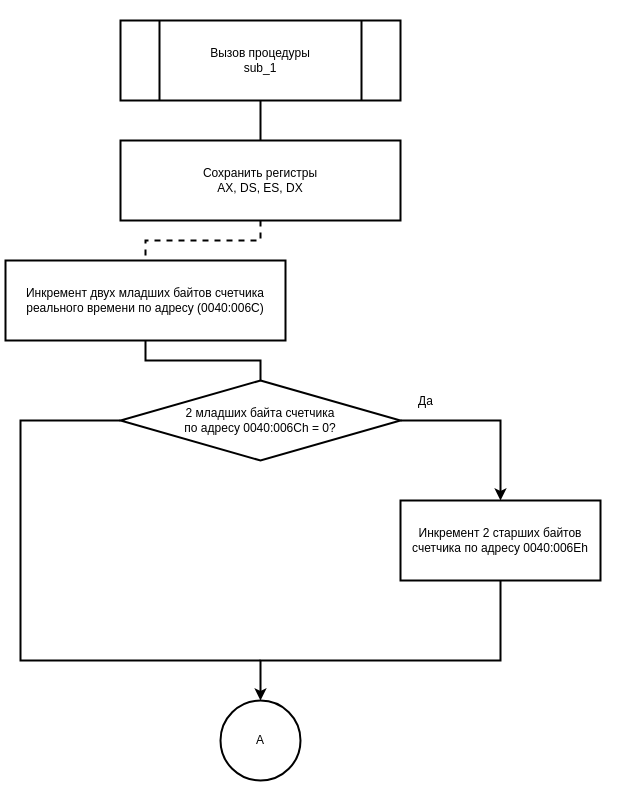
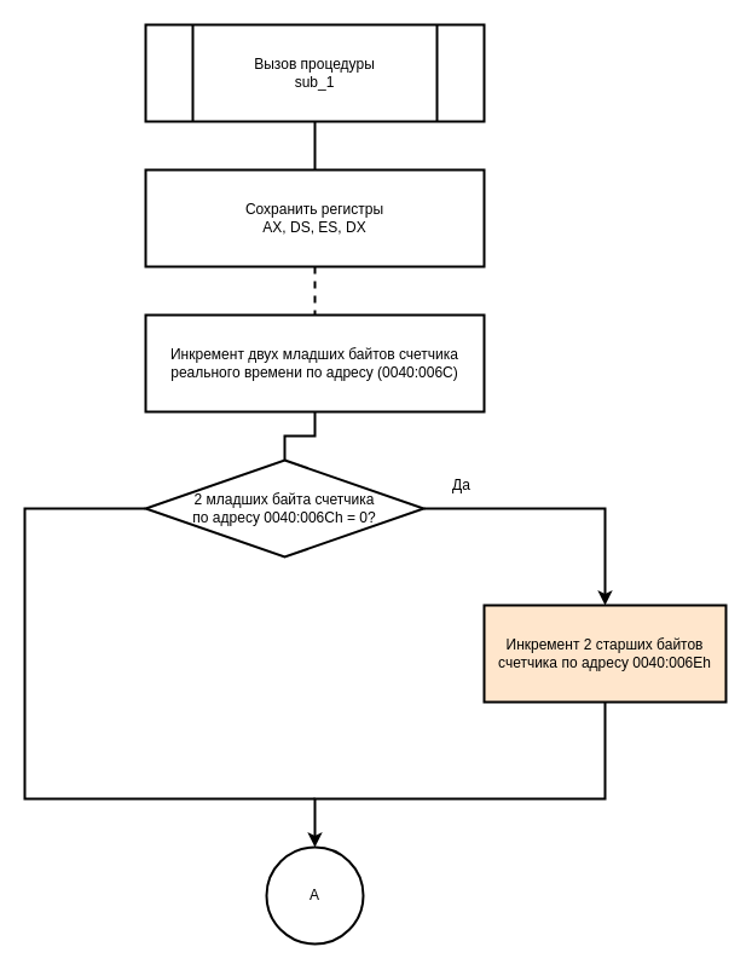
- <mxCell id="7" value="&lt;font style=&quot;font-size: 12px&quot;&gt;Инкремент двух младших байтов счетчика реального времени по адресу (0040:006C)&lt;/font&gt;" style="whiteSpace=wrap;html=1;rounded=0;arcSize=6;strokeWidth=2;" parent="1" vertex="1"><mxGeometry x="5" y="260" width="280" height="80" as="geometry" /></mxCell>
+ <mxCell id="7" value="&lt;font style=&quot;font-size: 12px&quot;&gt;Инкремент двух младших байтов счетчика реального времени по адресу (0040:006C)&lt;/font&gt;" style="whiteSpace=wrap;html=1;rounded=0;arcSize=6;strokeWidth=2;" parent="1" vertex="1"><mxGeometry x="120" y="260" width="280" height="80" as="geometry" /></mxCell>
- <mxCell id="10" value="&lt;font style=&quot;font-size: 12px&quot;&gt;2 младших байта счетчика &lt;br&gt;по адресу 0040:006Ch = 0?&lt;/font&gt;" style="rhombus;whiteSpace=wrap;html=1;rounded=0;arcSize=6;strokeWidth=2;" parent="1" vertex="1"><mxGeometry x="120" y="380" width="280" height="80" as="geometry" /></mxCell>
+ <mxCell id="10" value="&lt;font style=&quot;font-size: 12px&quot;&gt;2 младших байта счетчика &lt;br&gt;по адресу 0040:006Ch = 0?&lt;/font&gt;" style="rhombus;whiteSpace=wrap;html=1;rounded=0;arcSize=6;strokeWidth=2;" parent="1" vertex="1"><mxGeometry x="120" y="380" width="230" height="80" as="geometry" /></mxCell>
- <mxCell id="12" value="&lt;font style=&quot;font-size: 12px&quot;&gt;Инкремент 2 старших байтов счетчика по адресу 0040:006Eh&lt;/font&gt;" style="whiteSpace=wrap;html=1;rounded=0;arcSize=6;strokeWidth=2;" parent="1" vertex="1"><mxGeometry x="400" y="500" width="200" height="80" as="geometry" /></mxCell>
+ <mxCell id="12" value="&lt;font style=&quot;font-size: 12px&quot;&gt;Инкремент 2 старших байтов счетчика по адресу 0040:006Eh&lt;/font&gt;" style="whiteSpace=wrap;html=1;rounded=0;arcSize=6;strokeWidth=2;fillColor=#ffe6cc;" parent="1" vertex="1"><mxGeometry x="400" y="500" width="200" height="80" as="geometry" /></mxCell>
